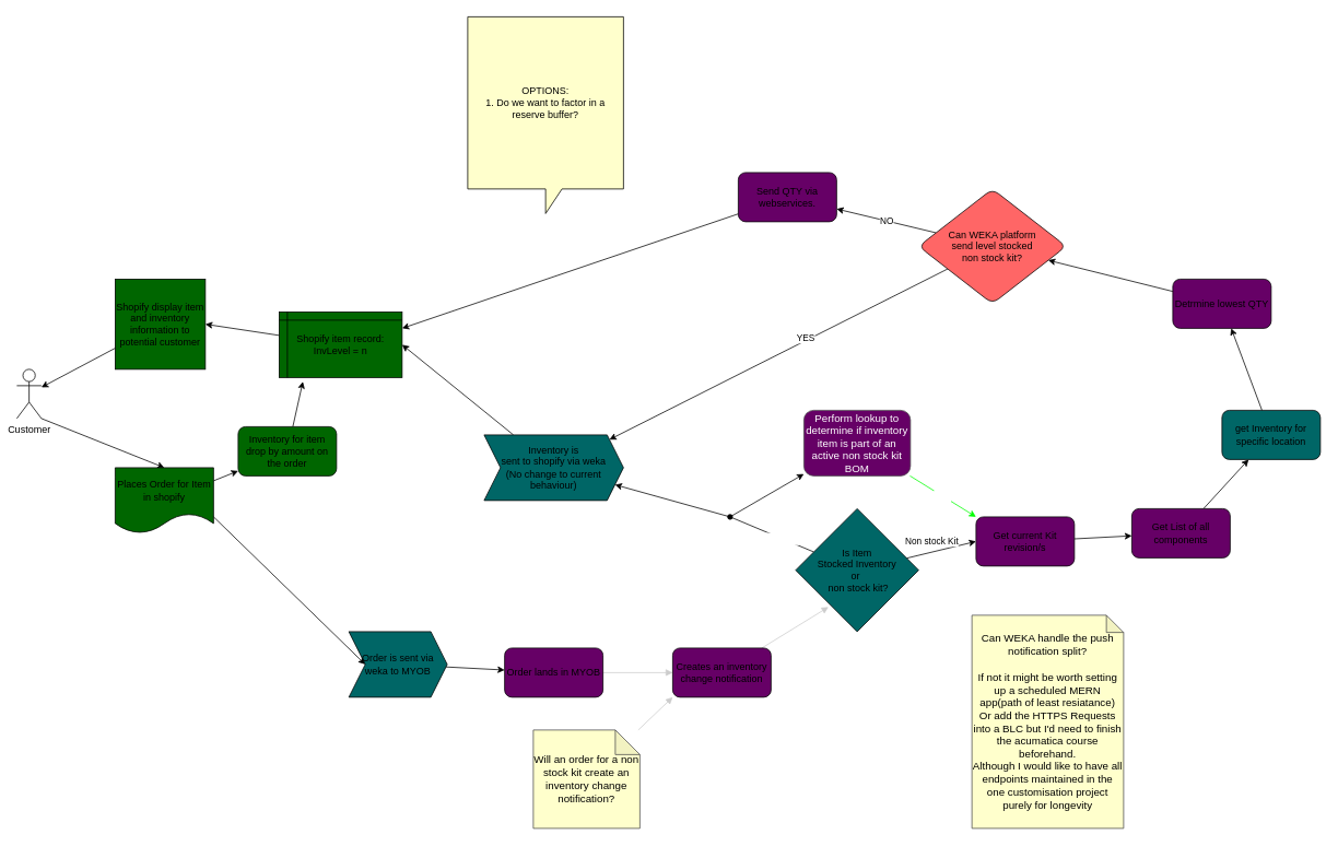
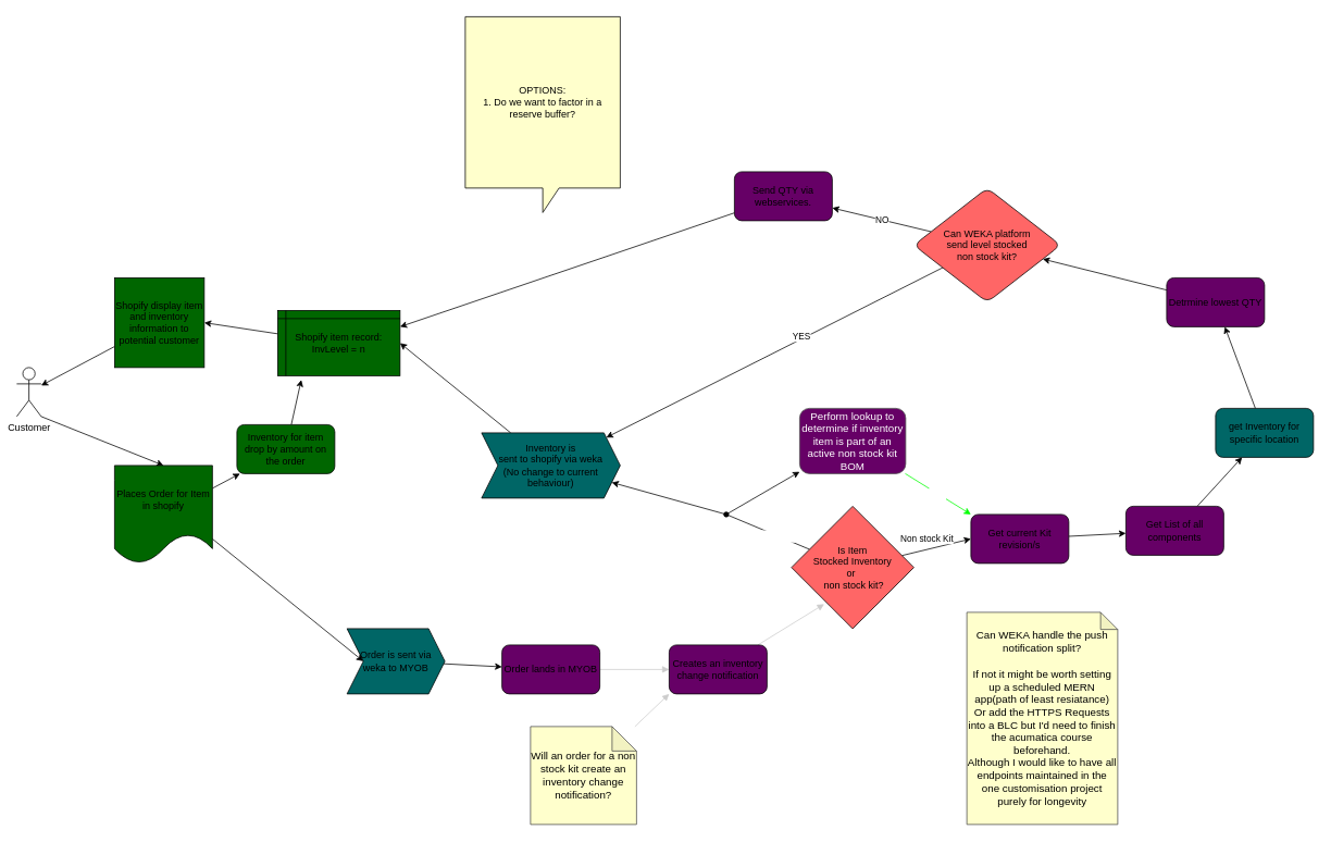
- <mxCell id="12" value="Places Order for Item in shopify" style="shape=document;whiteSpace=wrap;html=1;boundedLbl=1;fillColor=#006600;" parent="1" vertex="1"><mxGeometry x="140" y="570" width="120" height="80" as="geometry" /></mxCell>
+ <mxCell id="12" value="Places Order for Item in shopify" style="shape=document;whiteSpace=wrap;html=1;boundedLbl=1;fillColor=#006600;" parent="1" vertex="1"><mxGeometry x="140" y="570" width="120" height="120" as="geometry" /></mxCell>
- <mxCell id="19" value="Is Item &lt;br&gt;Stocked Inventory&lt;br&gt;or&amp;nbsp;&lt;br&gt;&amp;nbsp;non stock kit?" style="rhombus;whiteSpace=wrap;html=1;fillColor=#006666;" parent="1" vertex="1"><mxGeometry x="970" y="620" width="150" height="150" as="geometry" /></mxCell>
+ <mxCell id="19" value="Is Item &lt;br&gt;Stocked Inventory&lt;br&gt;or&amp;nbsp;&lt;br&gt;&amp;nbsp;non stock kit?" style="rhombus;whiteSpace=wrap;html=1;fillColor=#FF6666;" parent="1" vertex="1"><mxGeometry x="970" y="620" width="150" height="150" as="geometry" /></mxCell>
